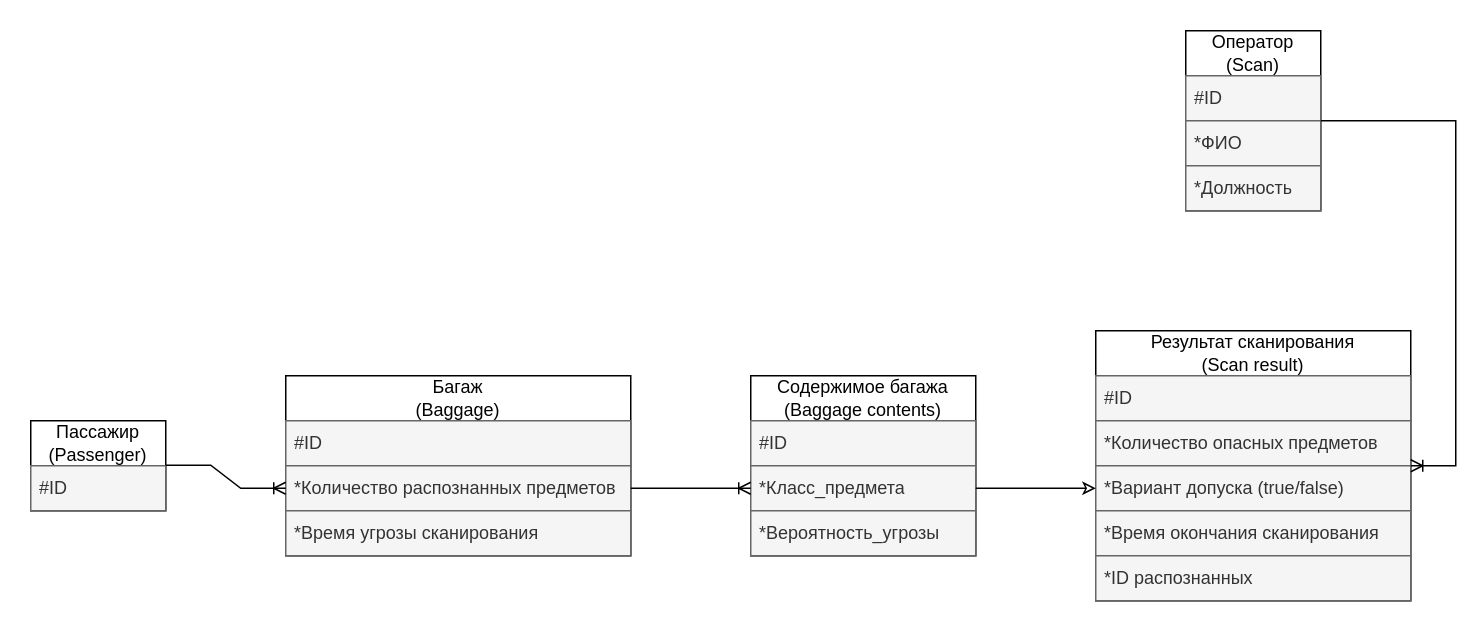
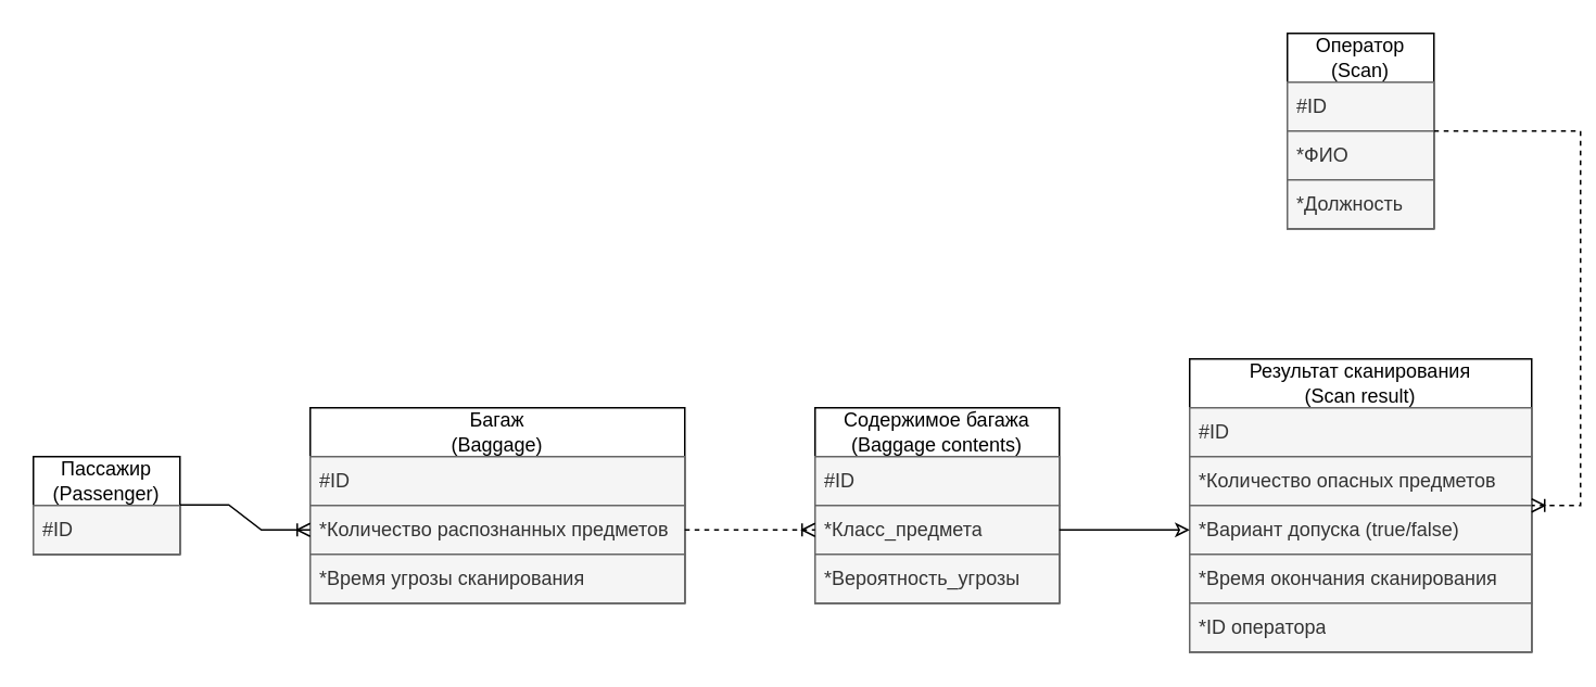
- <mxCell id="24" value="" style="edgeStyle=entityRelationEdgeStyle;fontSize=12;html=1;endArrow=ERoneToMany;rounded=0;" edge="1" parent="1" source="18" target="10"><mxGeometry width="100" height="100" relative="1" as="geometry"><mxPoint x="930" y="170" as="sourcePoint" /><mxPoint x="1030" y="70" as="targetPoint" /><Array as="points"><mxPoint x="820" y="170" /></Array></mxGeometry></mxCell>
+ <mxCell id="24" value="" style="edgeStyle=entityRelationEdgeStyle;fontSize=12;html=1;endArrow=ERoneToMany;rounded=0;dashed=1;" edge="1" parent="1" source="18" target="10"><mxGeometry width="100" height="100" relative="1" as="geometry"><mxPoint x="930" y="170" as="sourcePoint" /><mxPoint x="1030" y="70" as="targetPoint" /><Array as="points"><mxPoint x="820" y="170" /></Array></mxGeometry></mxCell>
- <mxCell id="23" value="" style="edgeStyle=entityRelationEdgeStyle;fontSize=12;html=1;endArrow=ERoneToMany;rounded=0;exitX=1;exitY=0.5;exitDx=0;exitDy=0;" edge="1" parent="1" source="8" target="4"><mxGeometry width="100" height="100" relative="1" as="geometry"><mxPoint x="410" y="320" as="sourcePoint" /><mxPoint x="450" y="300" as="targetPoint" /><Array as="points"><mxPoint x="420" y="310" /><mxPoint x="440" y="320" /><mxPoint x="440" y="310" /><mxPoint x="440" y="290" /></Array></mxGeometry></mxCell>
+ <mxCell id="23" value="" style="edgeStyle=entityRelationEdgeStyle;fontSize=12;html=1;endArrow=ERoneToMany;rounded=0;exitX=1;exitY=0.5;exitDx=0;exitDy=0;dashed=1;" edge="1" parent="1" source="8" target="4"><mxGeometry width="100" height="100" relative="1" as="geometry"><mxPoint x="410" y="320" as="sourcePoint" /><mxPoint x="450" y="300" as="targetPoint" /><Array as="points"><mxPoint x="420" y="310" /><mxPoint x="440" y="320" /><mxPoint x="440" y="310" /><mxPoint x="440" y="290" /></Array></mxGeometry></mxCell>
- <mxCell id="15" value="*ID распознанных" style="text;strokeColor=#666666;fillColor=#f5f5f5;align=left;verticalAlign=middle;spacingLeft=4;spacingRight=4;overflow=hidden;points=[[0,0.5],[1,0.5]];portConstraint=eastwest;rotatable=0;whiteSpace=wrap;html=1;fontColor=#333333;" parent="10" vertex="1"><mxGeometry y="150" width="210" height="30" as="geometry" /></mxCell>
+ <mxCell id="15" value="*ID оператора" style="text;strokeColor=#666666;fillColor=#f5f5f5;align=left;verticalAlign=middle;spacingLeft=4;spacingRight=4;overflow=hidden;points=[[0,0.5],[1,0.5]];portConstraint=eastwest;rotatable=0;whiteSpace=wrap;html=1;fontColor=#333333;" parent="10" vertex="1"><mxGeometry y="150" width="210" height="30" as="geometry" /></mxCell>
